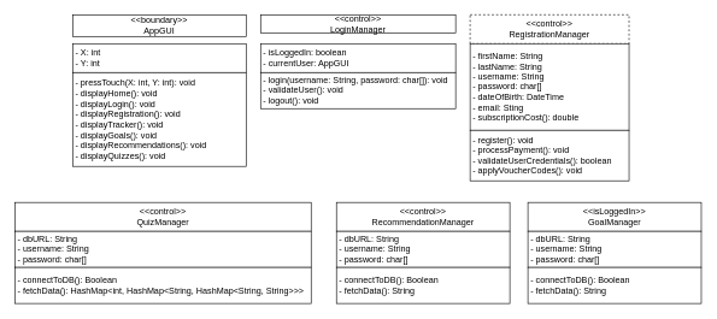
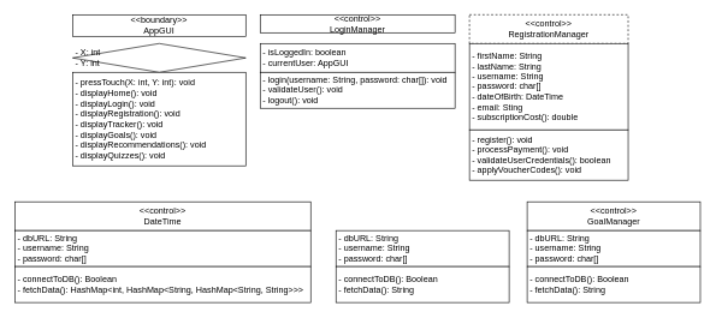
- <mxCell id="3" value="- X: int&lt;br&gt;- Y: int" style="rounded=0;whiteSpace=wrap;html=1;align=left;spacingLeft=2;" vertex="1" parent="1"><mxGeometry x="100" y="60" width="240" height="40" as="geometry" /></mxCell>
+ <mxCell id="3" value="- X: int&lt;br&gt;- Y: int" style="rhombus;whiteSpace=wrap;html=1;align=left;spacingLeft=2;" vertex="1" parent="1"><mxGeometry x="100" y="60" width="240" height="40" as="geometry" /></mxCell>
- <mxCell id="11" value="&amp;lt;&amp;lt;control&amp;gt;&amp;gt;&lt;br&gt;QuizManager" style="rounded=0;whiteSpace=wrap;html=1;fillColor=default;" vertex="1" parent="1"><mxGeometry x="20" y="280" width="410" height="40" as="geometry" /></mxCell>
+ <mxCell id="11" value="&amp;lt;&amp;lt;control&amp;gt;&amp;gt;&lt;br&gt;DateTime" style="rounded=0;whiteSpace=wrap;html=1;fillColor=default;" vertex="1" parent="1"><mxGeometry x="20" y="280" width="410" height="40" as="geometry" /></mxCell>
- <mxCell id="14" value="&amp;lt;&amp;lt;control&amp;gt;&amp;gt;&lt;br&gt;RecommendationManager" style="rounded=0;whiteSpace=wrap;html=1;fillColor=default;" vertex="1" parent="1"><mxGeometry x="465" y="280" width="240" height="40" as="geometry" /></mxCell>
- <mxCell id="17" value="&amp;lt;&amp;lt;isLoggedIn&amp;gt;&amp;gt;&lt;br&gt;GoalManager" style="rounded=0;whiteSpace=wrap;html=1;fillColor=default;" vertex="1" parent="1"><mxGeometry x="730" y="280" width="240" height="40" as="geometry" /></mxCell>
+ <mxCell id="17" value="&amp;lt;&amp;lt;control&amp;gt;&amp;gt;&lt;br&gt;GoalManager" style="rounded=0;whiteSpace=wrap;html=1;fillColor=default;" vertex="1" parent="1"><mxGeometry x="730" y="280" width="240" height="40" as="geometry" /></mxCell>
